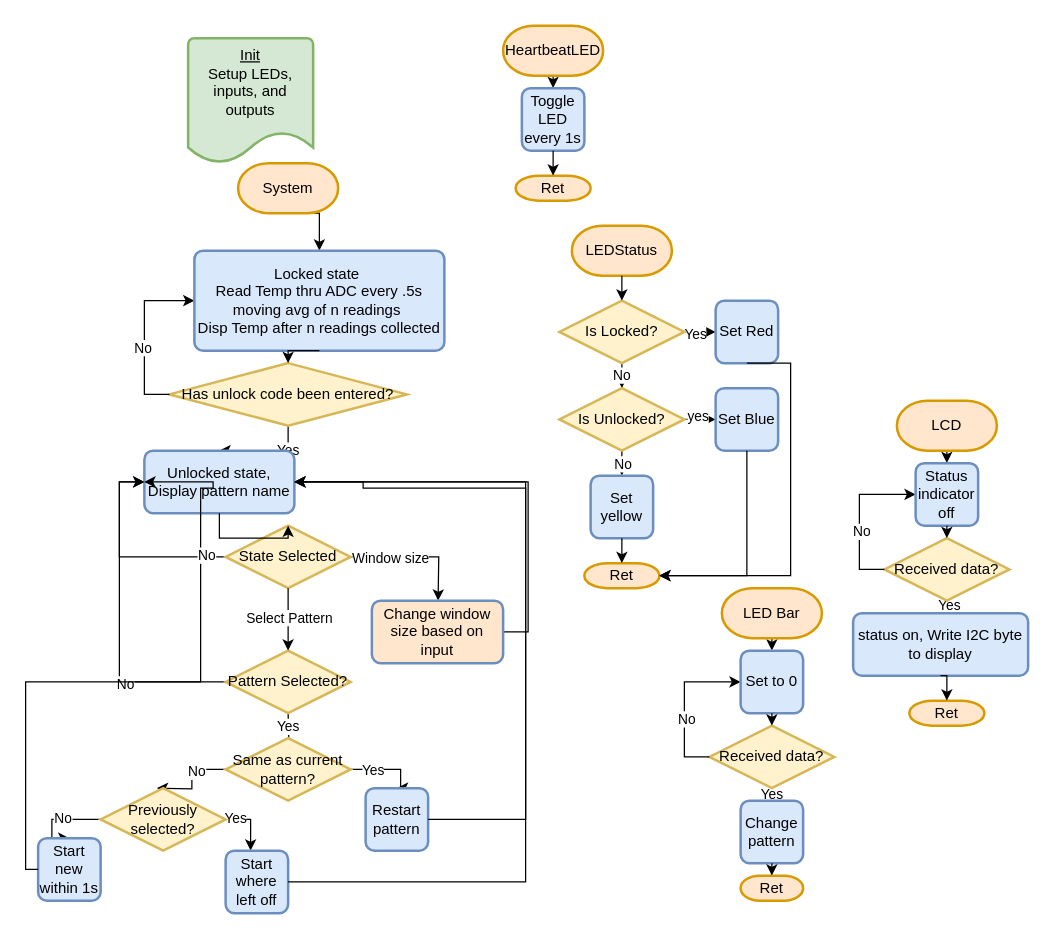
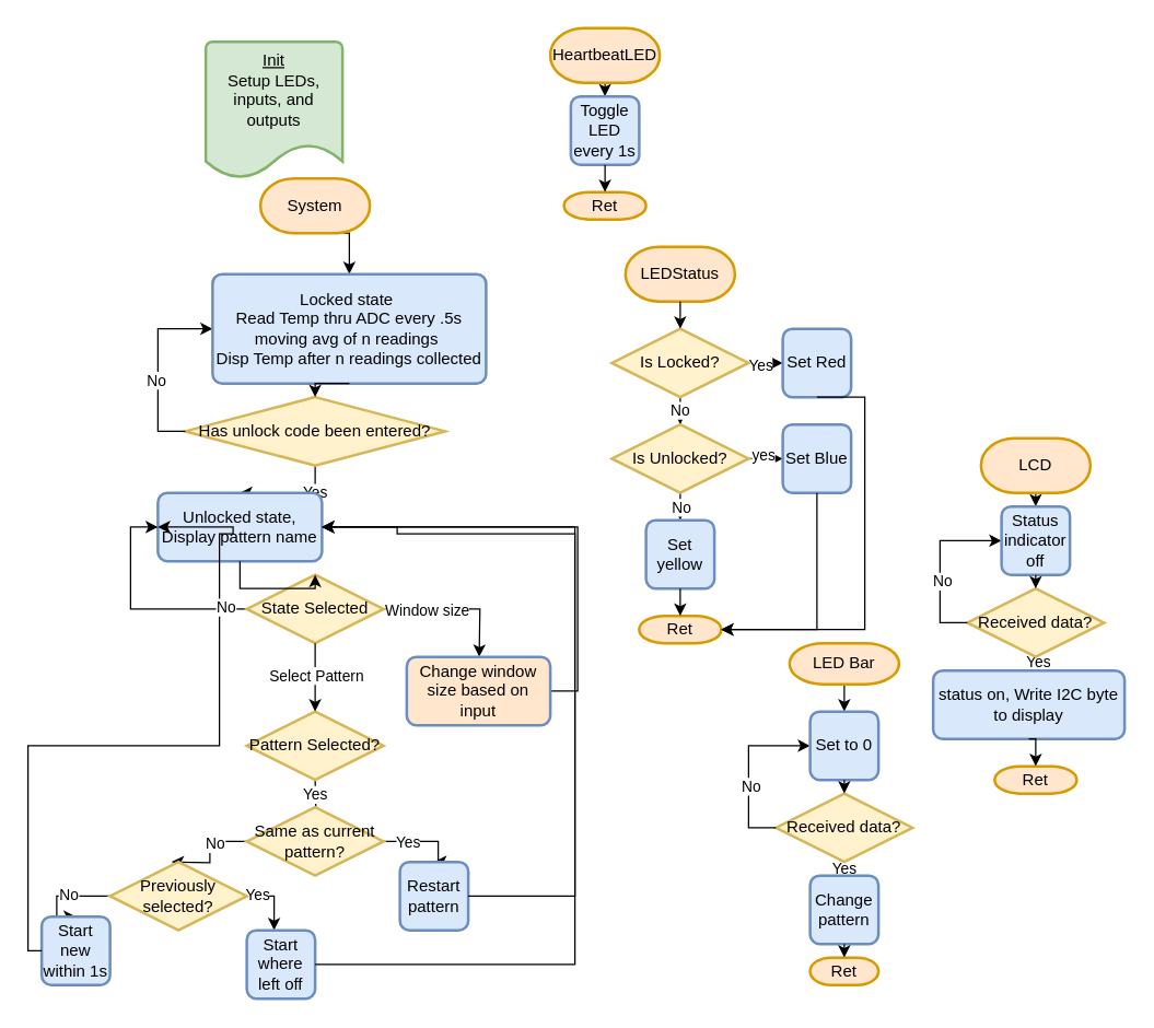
- <mxCell id="66" value="LED Bar" style="strokeWidth=2;html=1;shape=mxgraph.flowchart.terminator;whiteSpace=wrap;fillColor=#ffe6cc;strokeColor=#d79b00;" parent="1" vertex="1"><mxGeometry x="577" y="470" width="80" height="40" as="geometry" /></mxCell>
+ <mxCell id="66" value="LED Bar" style="strokeWidth=2;html=1;shape=mxgraph.flowchart.terminator;whiteSpace=wrap;fillColor=#ffe6cc;strokeColor=#d79b00;" parent="1" vertex="1"><mxGeometry x="577" y="470" width="80" height="30" as="geometry" /></mxCell>
- <mxCell id="34" style="edgeStyle=orthogonalEdgeStyle;rounded=0;orthogonalLoop=1;jettySize=auto;html=1;exitX=0;exitY=0.5;exitDx=0;exitDy=0;exitPerimeter=0;entryX=0;entryY=0.5;entryDx=0;entryDy=0;" parent="1" source="37" target="38" edge="1"><mxGeometry relative="1" as="geometry" /></mxCell>
- <mxCell id="35" value="No" style="edgeLabel;html=1;align=center;verticalAlign=middle;resizable=0;points=[];" parent="34" connectable="0" vertex="1"><mxGeometry x="-0.392" y="1" relative="1" as="geometry"><mxPoint as="offset" /></mxGeometry></mxCell>
